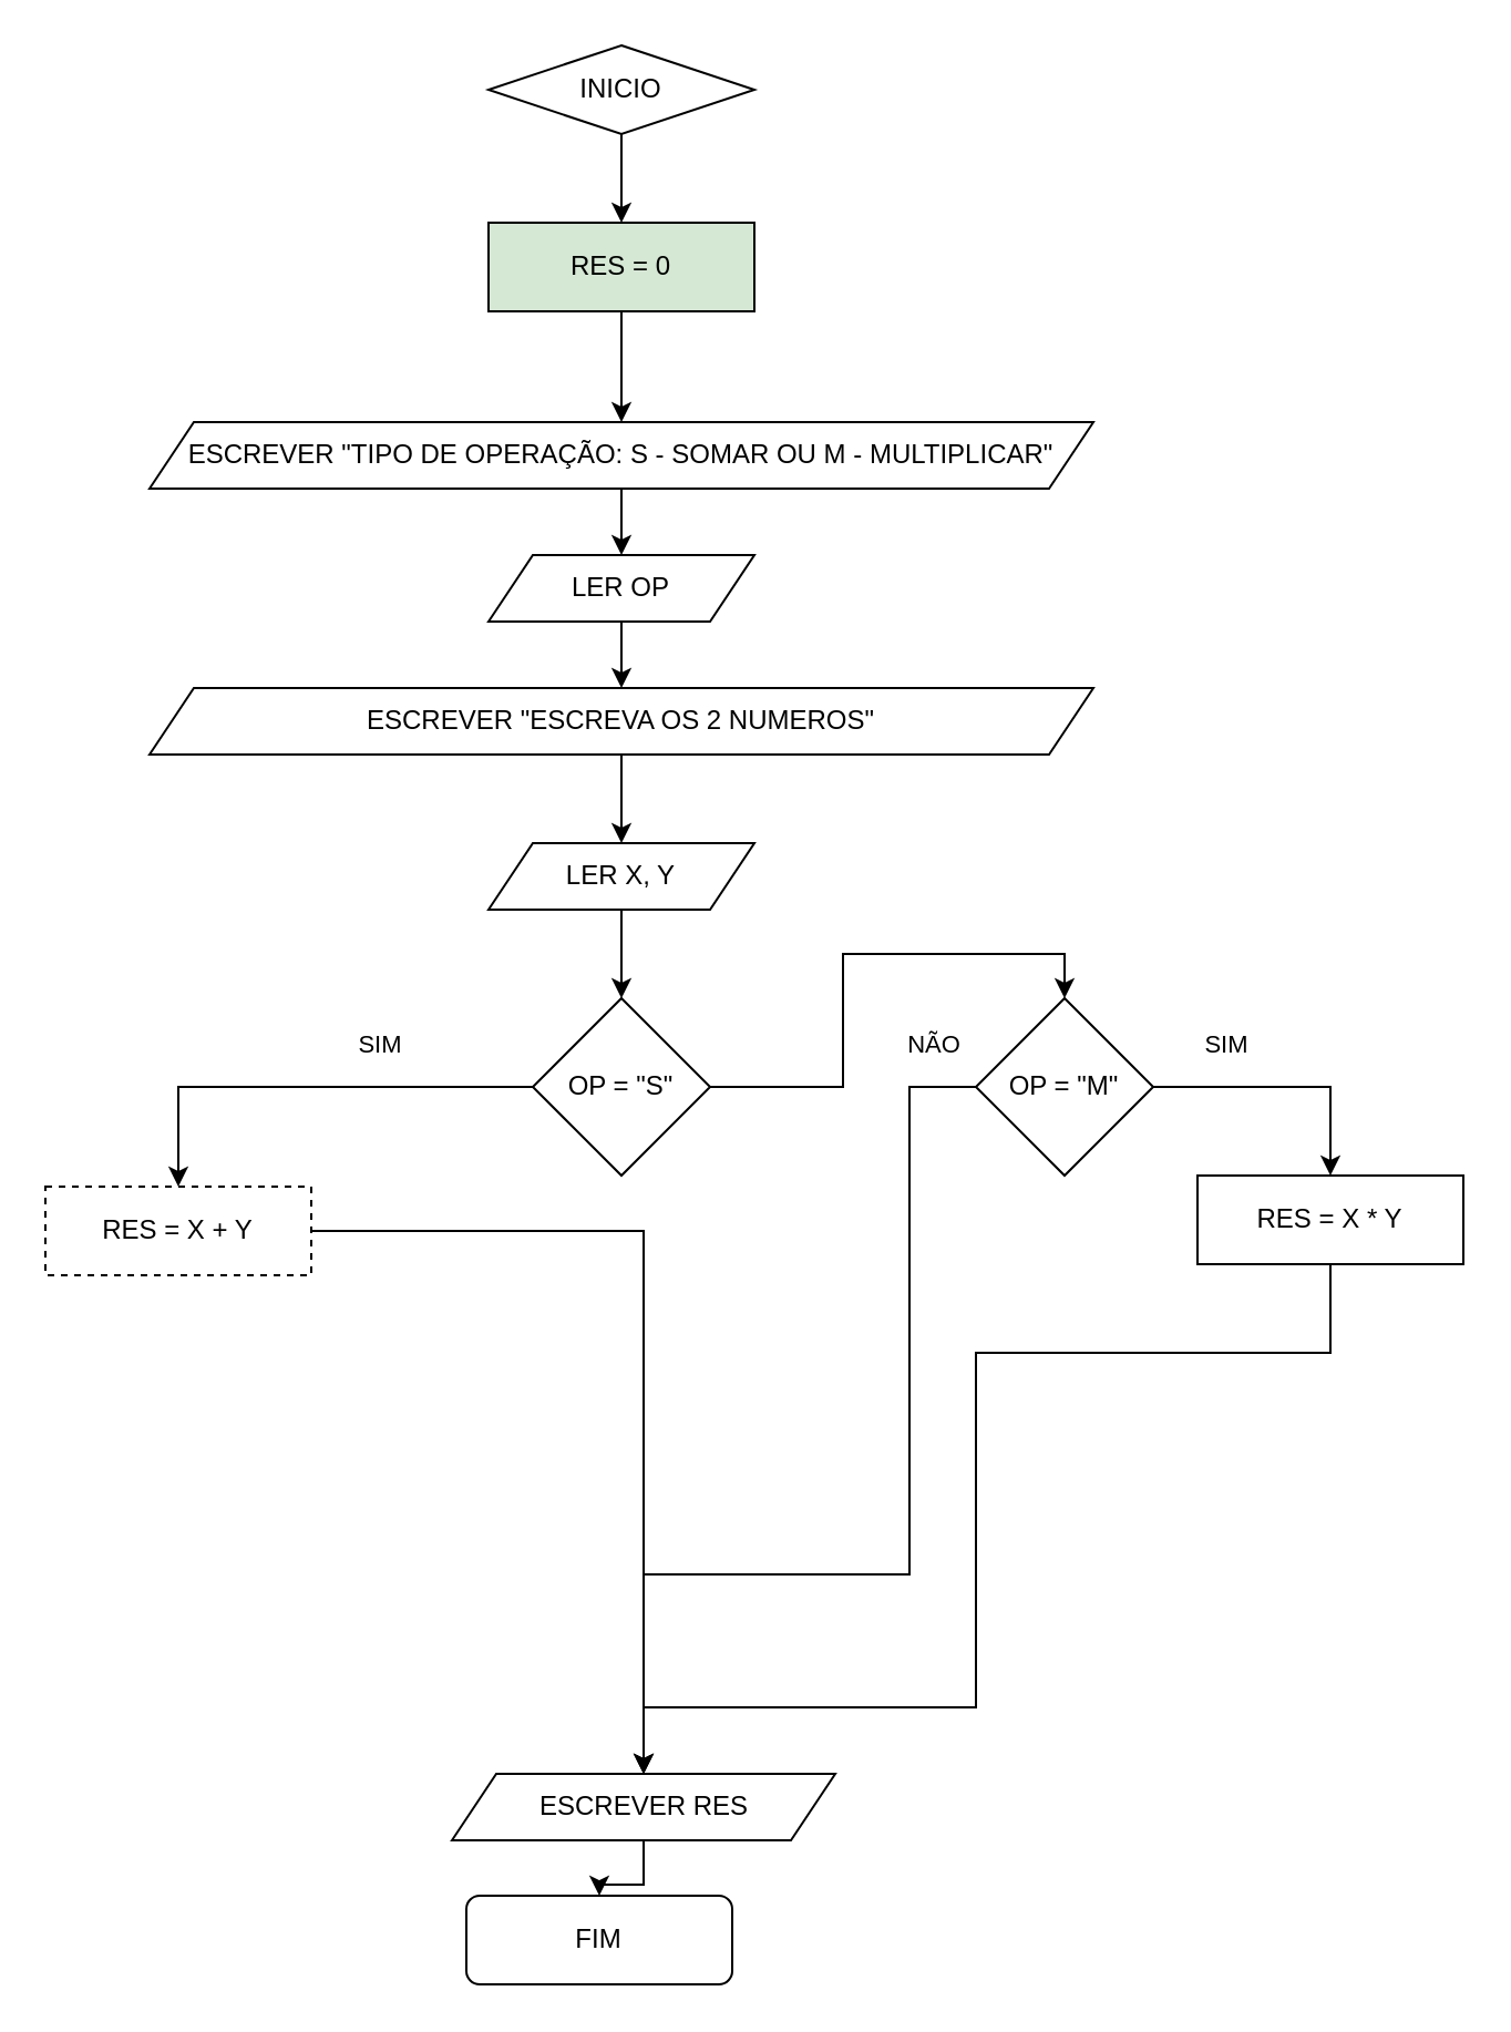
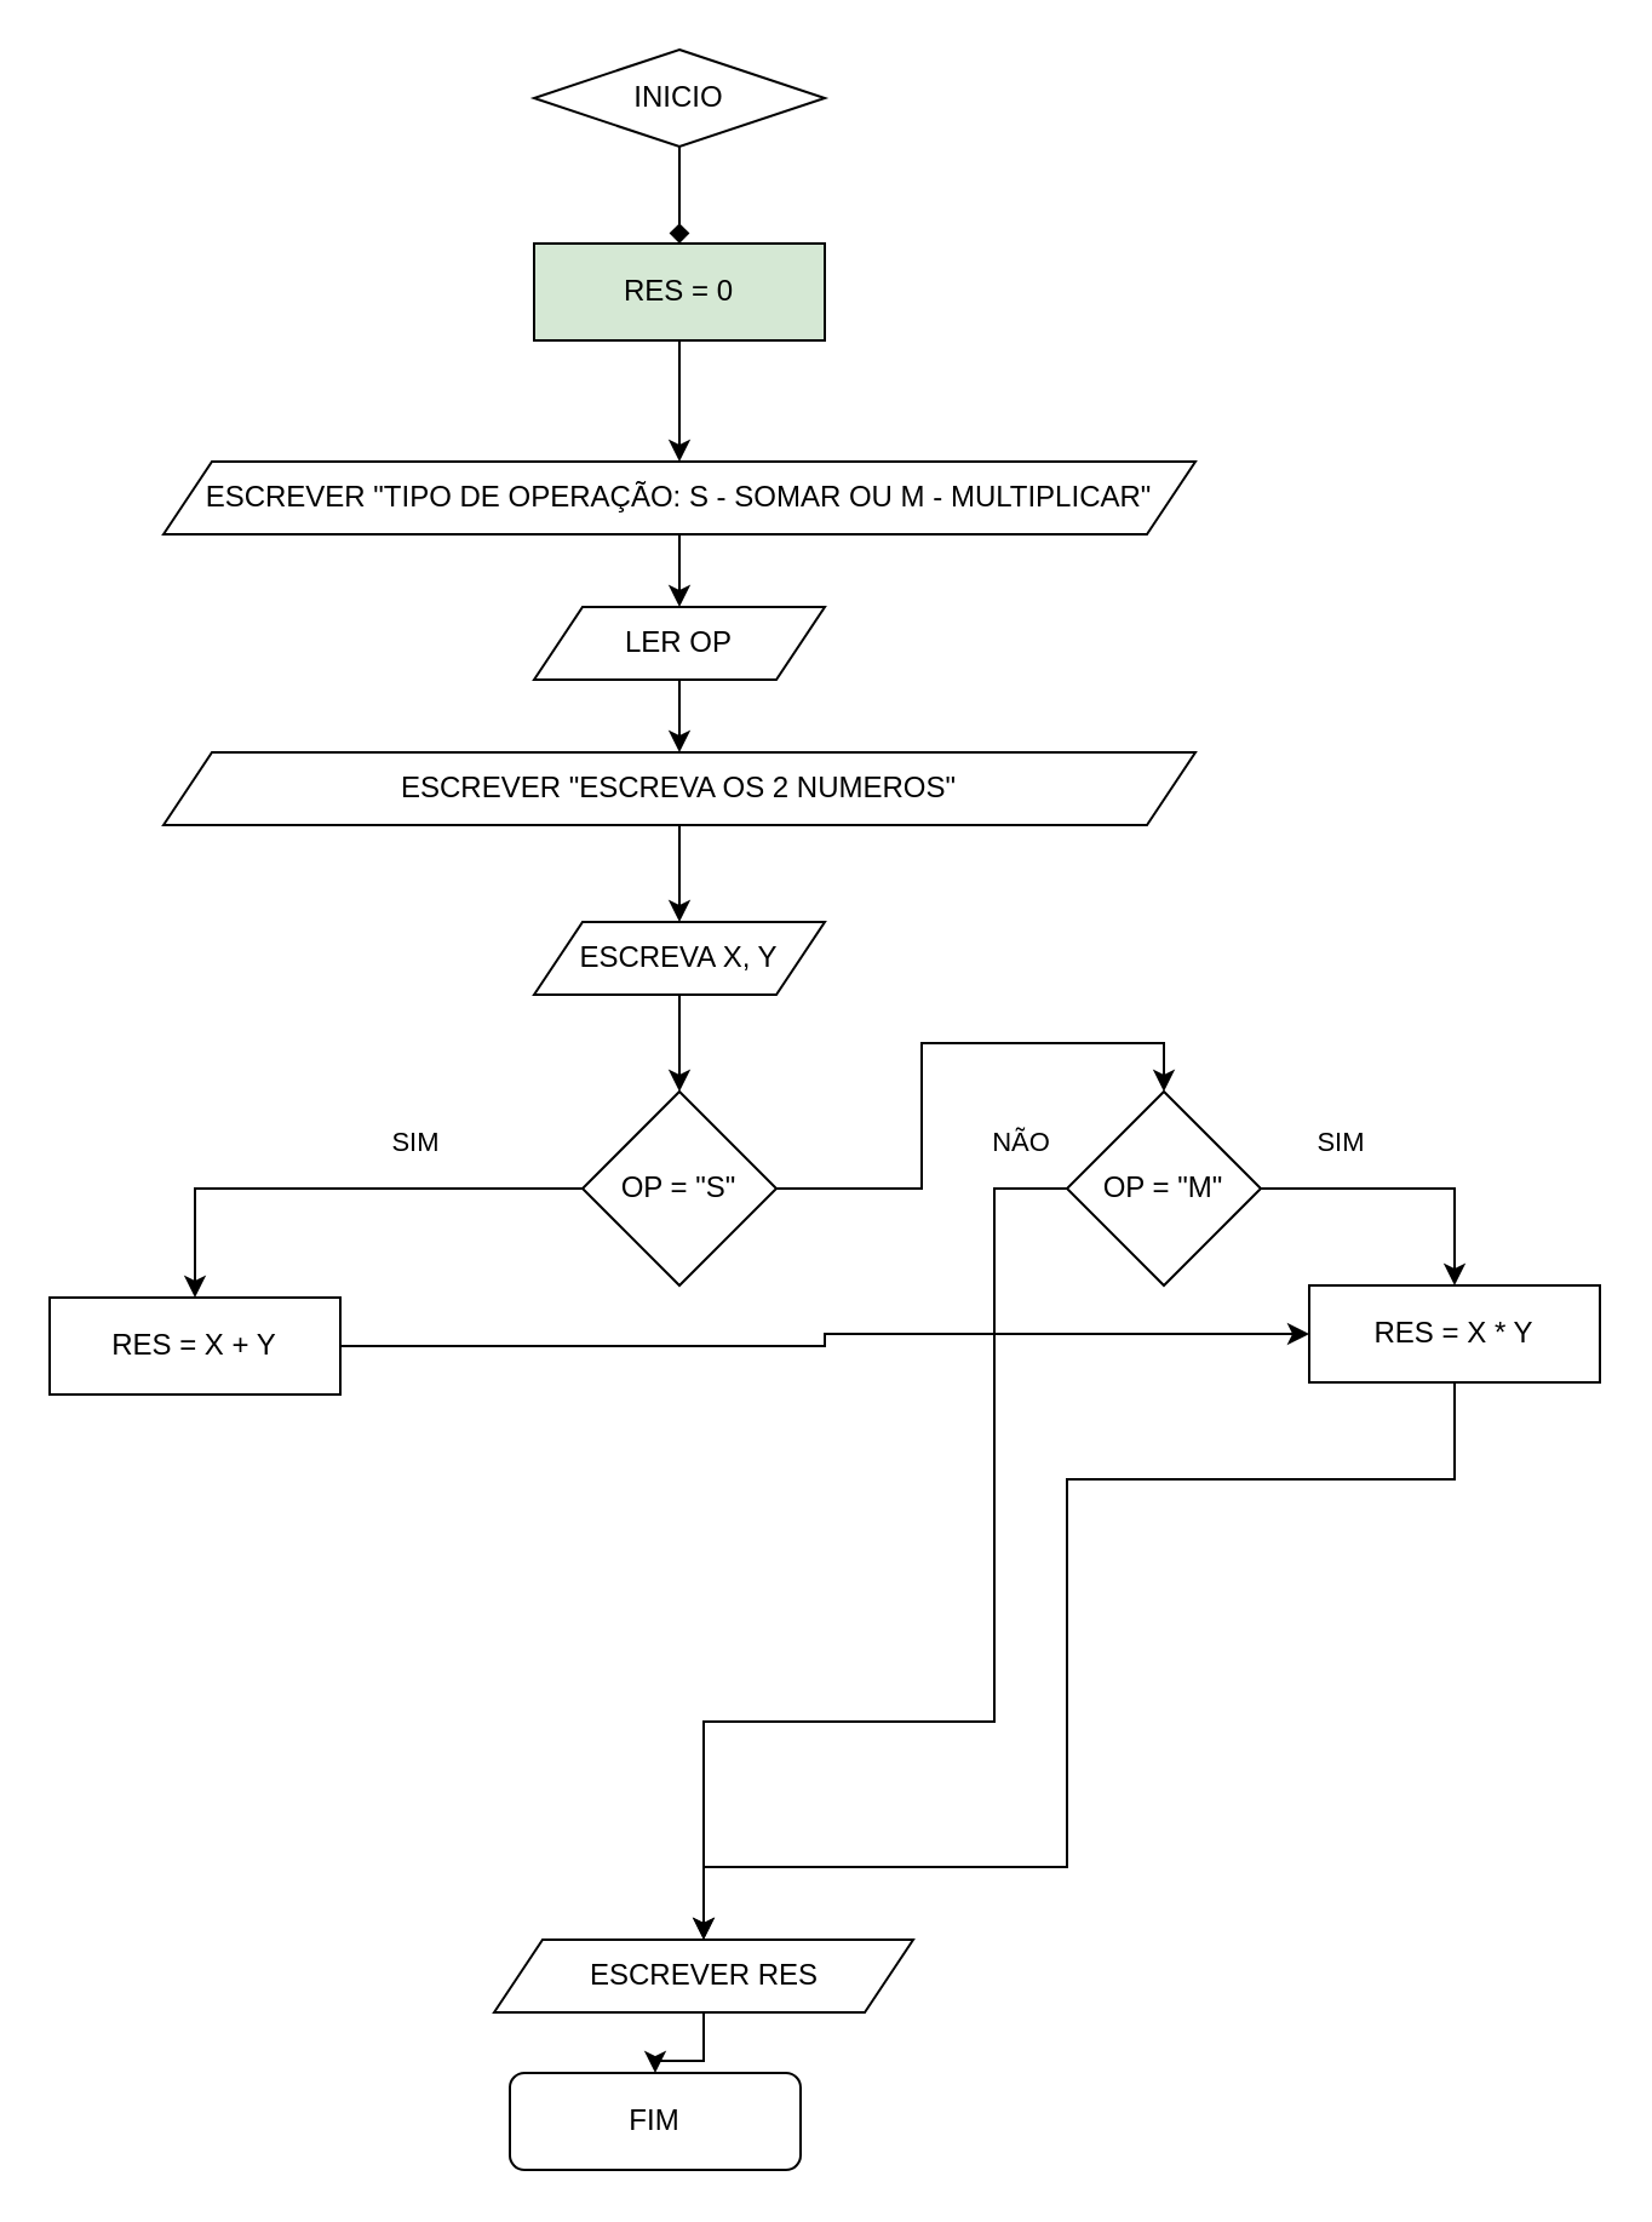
- <mxCell id="2" style="edgeStyle=orthogonalEdgeStyle;rounded=0;orthogonalLoop=1;jettySize=auto;html=1;entryX=0.5;entryY=0;entryDx=0;entryDy=0;" edge="1" parent="1" source="3" target="6"><mxGeometry relative="1" as="geometry" /></mxCell>
+ <mxCell id="2" style="edgeStyle=orthogonalEdgeStyle;rounded=0;orthogonalLoop=1;jettySize=auto;html=1;entryX=0.5;entryY=0;entryDx=0;entryDy=0;endArrow=diamond;" edge="1" parent="1" source="3" target="6"><mxGeometry relative="1" as="geometry" /></mxCell>
- <mxCell id="18" value="LER X, Y" style="shape=parallelogram;perimeter=parallelogramPerimeter;whiteSpace=wrap;html=1;fixedSize=1;" vertex="1" parent="1"><mxGeometry x="220" y="380" width="120" height="30" as="geometry" /></mxCell>
+ <mxCell id="18" value="ESCREVA X, Y" style="shape=parallelogram;perimeter=parallelogramPerimeter;whiteSpace=wrap;html=1;fixedSize=1;" vertex="1" parent="1"><mxGeometry x="220" y="380" width="120" height="30" as="geometry" /></mxCell>
- <mxCell id="20" value="RES = X + Y" style="rounded=0;whiteSpace=wrap;html=1;dashed=1;" vertex="1" parent="1"><mxGeometry x="20" y="535" width="120" height="40" as="geometry" /></mxCell>
+ <mxCell id="20" value="RES = X + Y" style="rounded=0;whiteSpace=wrap;html=1;" vertex="1" parent="1"><mxGeometry x="20" y="535" width="120" height="40" as="geometry" /></mxCell>
- <mxCell id="19" style="edgeStyle=orthogonalEdgeStyle;rounded=0;orthogonalLoop=1;jettySize=auto;html=1;entryX=0.5;entryY=0;entryDx=0;entryDy=0;" edge="1" parent="1" source="20" target="22"><mxGeometry relative="1" as="geometry" /></mxCell>
+ <mxCell id="19" style="edgeStyle=orthogonalEdgeStyle;rounded=0;orthogonalLoop=1;jettySize=auto;html=1;" edge="1" parent="1" source="20" target="29"><mxGeometry relative="1" as="geometry" /></mxCell>
